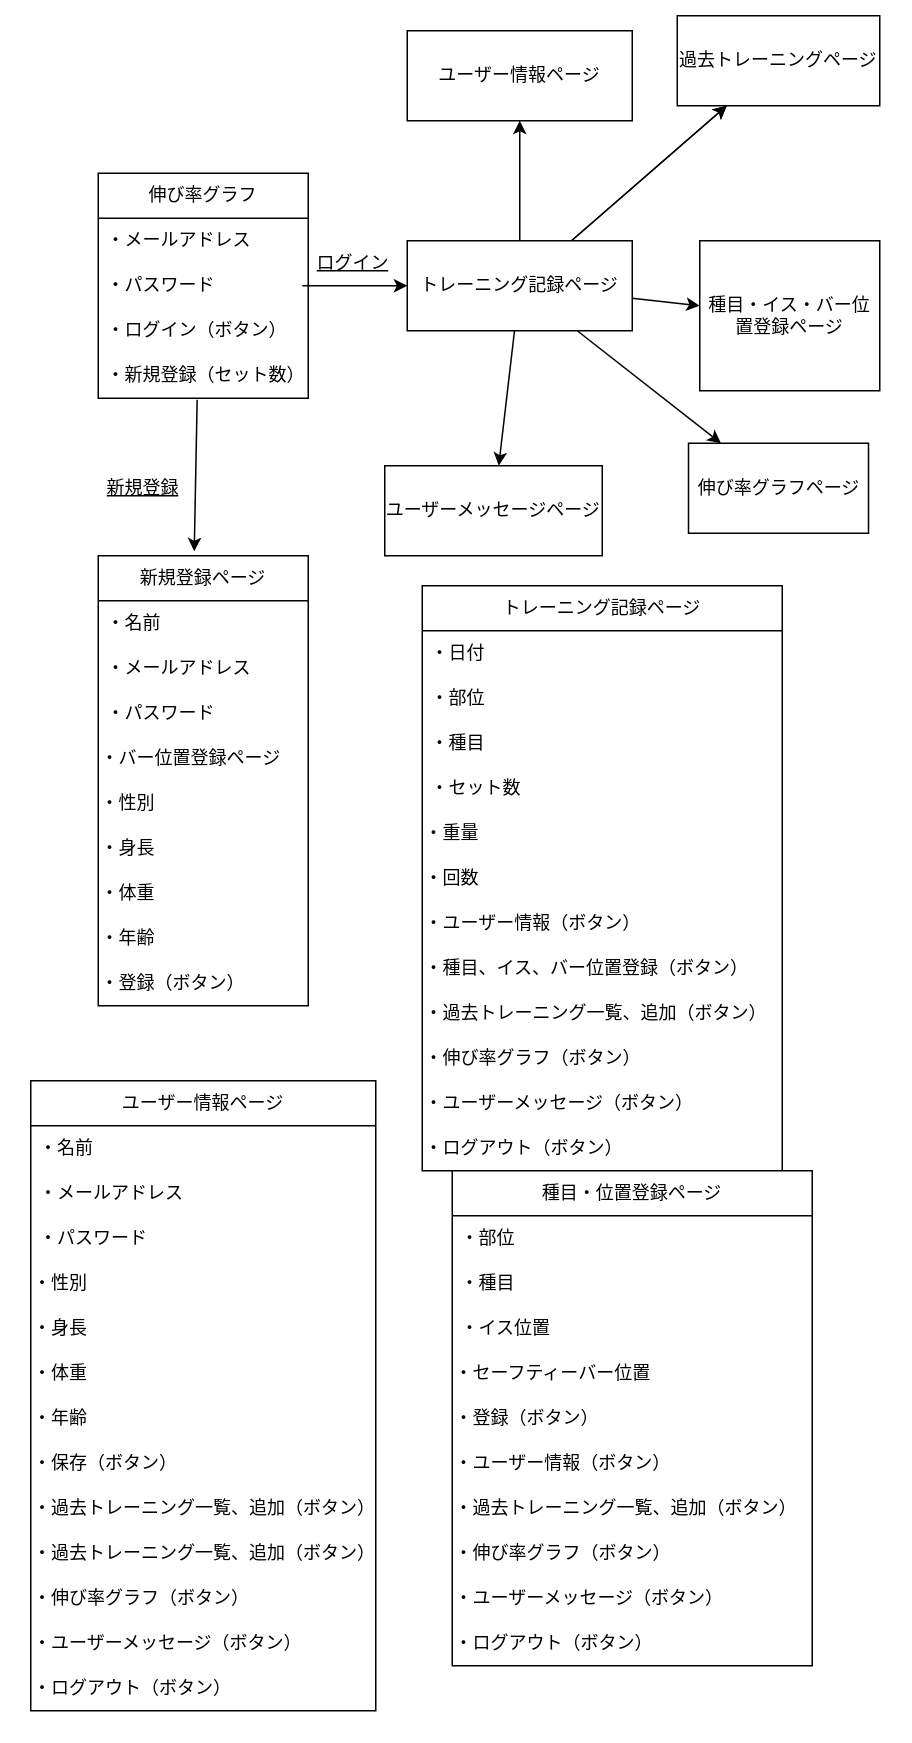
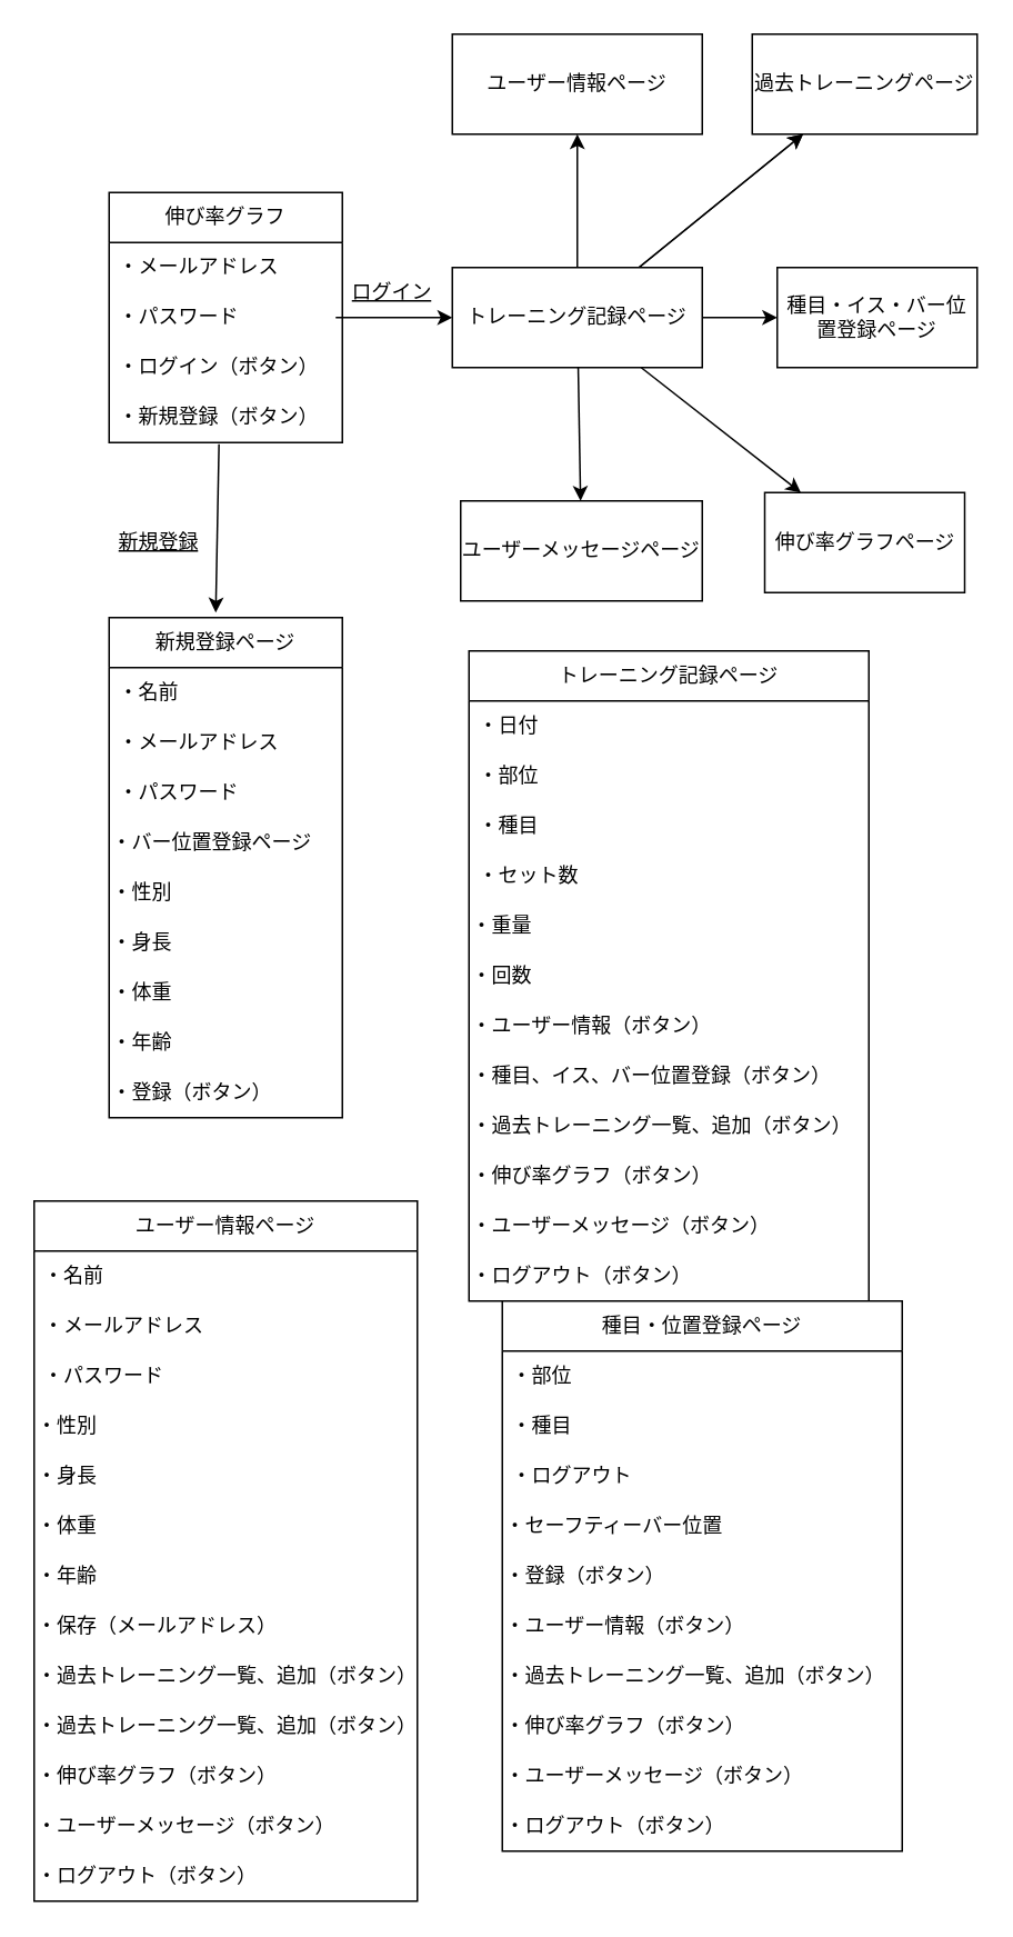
- <mxCell id="13" value="過去トレーニングページ" style="whiteSpace=wrap;html=1;" parent="1" vertex="1"><mxGeometry x="451" y="10" width="135" height="60" as="geometry" /></mxCell>
+ <mxCell id="13" value="過去トレーニングページ" style="whiteSpace=wrap;html=1;" parent="1" vertex="1"><mxGeometry x="451" y="20" width="135" height="60" as="geometry" /></mxCell>
- <mxCell id="12" value="種目・イス・バー位置登録ページ" style="whiteSpace=wrap;html=1;" parent="1" vertex="1"><mxGeometry x="466" y="160" width="120" height="100" as="geometry" /></mxCell>
+ <mxCell id="12" value="種目・イス・バー位置登録ページ" style="whiteSpace=wrap;html=1;" parent="1" vertex="1"><mxGeometry x="466" y="160" width="120" height="60" as="geometry" /></mxCell>
- <mxCell id="20" value="・新規登録（セット数）" style="text;strokeColor=none;fillColor=none;align=left;verticalAlign=middle;spacingLeft=4;spacingRight=4;overflow=hidden;points=[[0,0.5],[1,0.5]];portConstraint=eastwest;rotatable=0;whiteSpace=wrap;html=1;" parent="16" vertex="1"><mxGeometry y="120" width="140" height="30" as="geometry" /></mxCell>
+ <mxCell id="20" value="・新規登録（ボタン）" style="text;strokeColor=none;fillColor=none;align=left;verticalAlign=middle;spacingLeft=4;spacingRight=4;overflow=hidden;points=[[0,0.5],[1,0.5]];portConstraint=eastwest;rotatable=0;whiteSpace=wrap;html=1;" parent="16" vertex="1"><mxGeometry y="120" width="140" height="30" as="geometry" /></mxCell>
- <mxCell id="15" value="ユーザーメッセージページ" style="whiteSpace=wrap;html=1;" parent="1" vertex="1"><mxGeometry x="256" y="310" width="145" height="60" as="geometry" /></mxCell>
+ <mxCell id="15" value="ユーザーメッセージページ" style="whiteSpace=wrap;html=1;" parent="1" vertex="1"><mxGeometry x="276" y="300" width="145" height="60" as="geometry" /></mxCell>
- <mxCell id="63" value="・イス位置" style="text;strokeColor=none;fillColor=none;align=left;verticalAlign=middle;spacingLeft=4;spacingRight=4;overflow=hidden;points=[[0,0.5],[1,0.5]];portConstraint=eastwest;rotatable=0;whiteSpace=wrap;html=1;fontSize=12;" vertex="1" parent="60"><mxGeometry y="90" width="240" height="30" as="geometry" /></mxCell>
+ <mxCell id="63" value="・ログアウト" style="text;strokeColor=none;fillColor=none;align=left;verticalAlign=middle;spacingLeft=4;spacingRight=4;overflow=hidden;points=[[0,0.5],[1,0.5]];portConstraint=eastwest;rotatable=0;whiteSpace=wrap;html=1;fontSize=12;" vertex="1" parent="60"><mxGeometry y="90" width="240" height="30" as="geometry" /></mxCell>
- <mxCell id="54" value="・保存（ボタン）" style="text;strokeColor=none;align=left;fillColor=none;html=1;verticalAlign=middle;whiteSpace=wrap;rounded=0;fontSize=12;" vertex="1" parent="46"><mxGeometry y="240" width="230" height="30" as="geometry" /></mxCell>
+ <mxCell id="54" value="・保存（メールアドレス）" style="text;strokeColor=none;align=left;fillColor=none;html=1;verticalAlign=middle;whiteSpace=wrap;rounded=0;fontSize=12;" vertex="1" parent="46"><mxGeometry y="240" width="230" height="30" as="geometry" /></mxCell>
